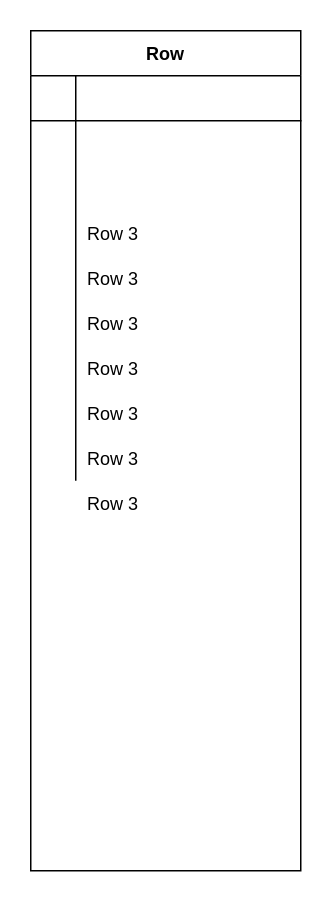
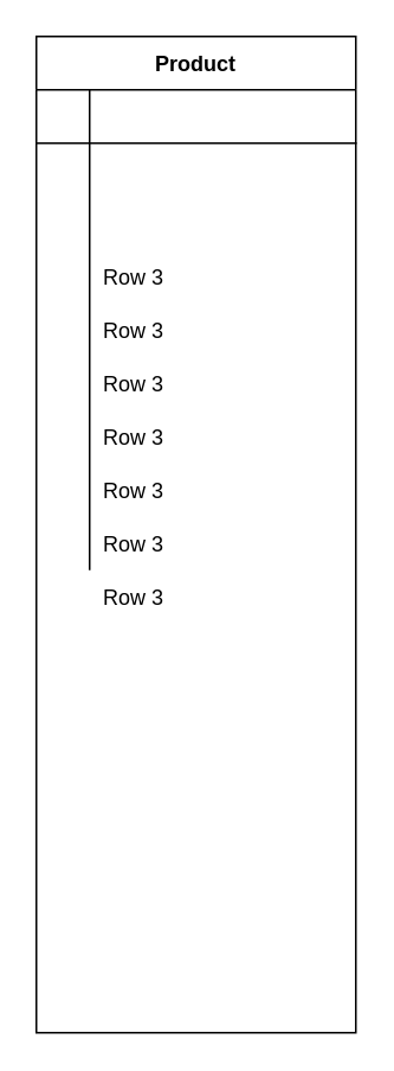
- <mxCell id="2" value="Row" style="shape=table;startSize=30;container=1;collapsible=1;childLayout=tableLayout;fixedRows=1;rowLines=0;fontStyle=1;align=center;resizeLast=1;" vertex="1" parent="1"><mxGeometry x="20" y="20" width="180" height="560" as="geometry" /></mxCell>
+ <mxCell id="2" value="Product" style="shape=table;startSize=30;container=1;collapsible=1;childLayout=tableLayout;fixedRows=1;rowLines=0;fontStyle=1;align=center;resizeLast=1;" vertex="1" parent="1"><mxGeometry x="20" y="20" width="180" height="560" as="geometry" /></mxCell>
